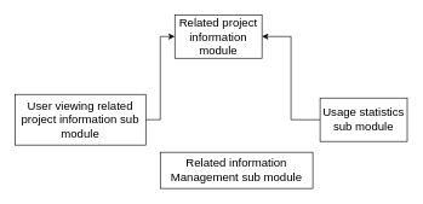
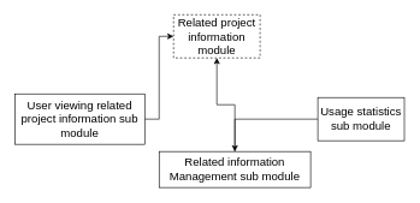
- <mxCell id="2" value="&lt;span lang=&quot;EN-HK&quot; style=&quot;font-size: 12pt ; font-family: &amp;#34;calibri&amp;#34; , sans-serif&quot;&gt;Related project information module&lt;/span&gt;&lt;span style=&quot;font-size: medium&quot;&gt;&lt;/span&gt;" style="rounded=0;whiteSpace=wrap;html=1;" vertex="1" parent="1"><mxGeometry x="240" y="20" width="120" height="60" as="geometry" /></mxCell>
+ <mxCell id="2" value="&lt;span lang=&quot;EN-HK&quot; style=&quot;font-size: 12pt ; font-family: &amp;#34;calibri&amp;#34; , sans-serif&quot;&gt;Related project information module&lt;/span&gt;&lt;span style=&quot;font-size: medium&quot;&gt;&lt;/span&gt;" style="rounded=0;whiteSpace=wrap;html=1;dashed=1;" vertex="1" parent="1"><mxGeometry x="240" y="20" width="120" height="60" as="geometry" /></mxCell>
- <mxCell id="7" style="edgeStyle=orthogonalEdgeStyle;rounded=0;orthogonalLoop=1;jettySize=auto;html=1;entryX=1;entryY=0.5;entryDx=0;entryDy=0;" edge="1" parent="1" source="8" target="2"><mxGeometry relative="1" as="geometry" /></mxCell>
+ <mxCell id="7" style="edgeStyle=orthogonalEdgeStyle;rounded=0;orthogonalLoop=1;jettySize=auto;html=1;" edge="1" parent="1" source="8" target="6"><mxGeometry relative="1" as="geometry" /></mxCell>
+ <mxCell id="5" style="edgeStyle=orthogonalEdgeStyle;rounded=0;orthogonalLoop=1;jettySize=auto;html=1;entryX=0.5;entryY=1;entryDx=0;entryDy=0;" edge="1" parent="1" source="6" target="2"><mxGeometry relative="1" as="geometry" /></mxCell>
